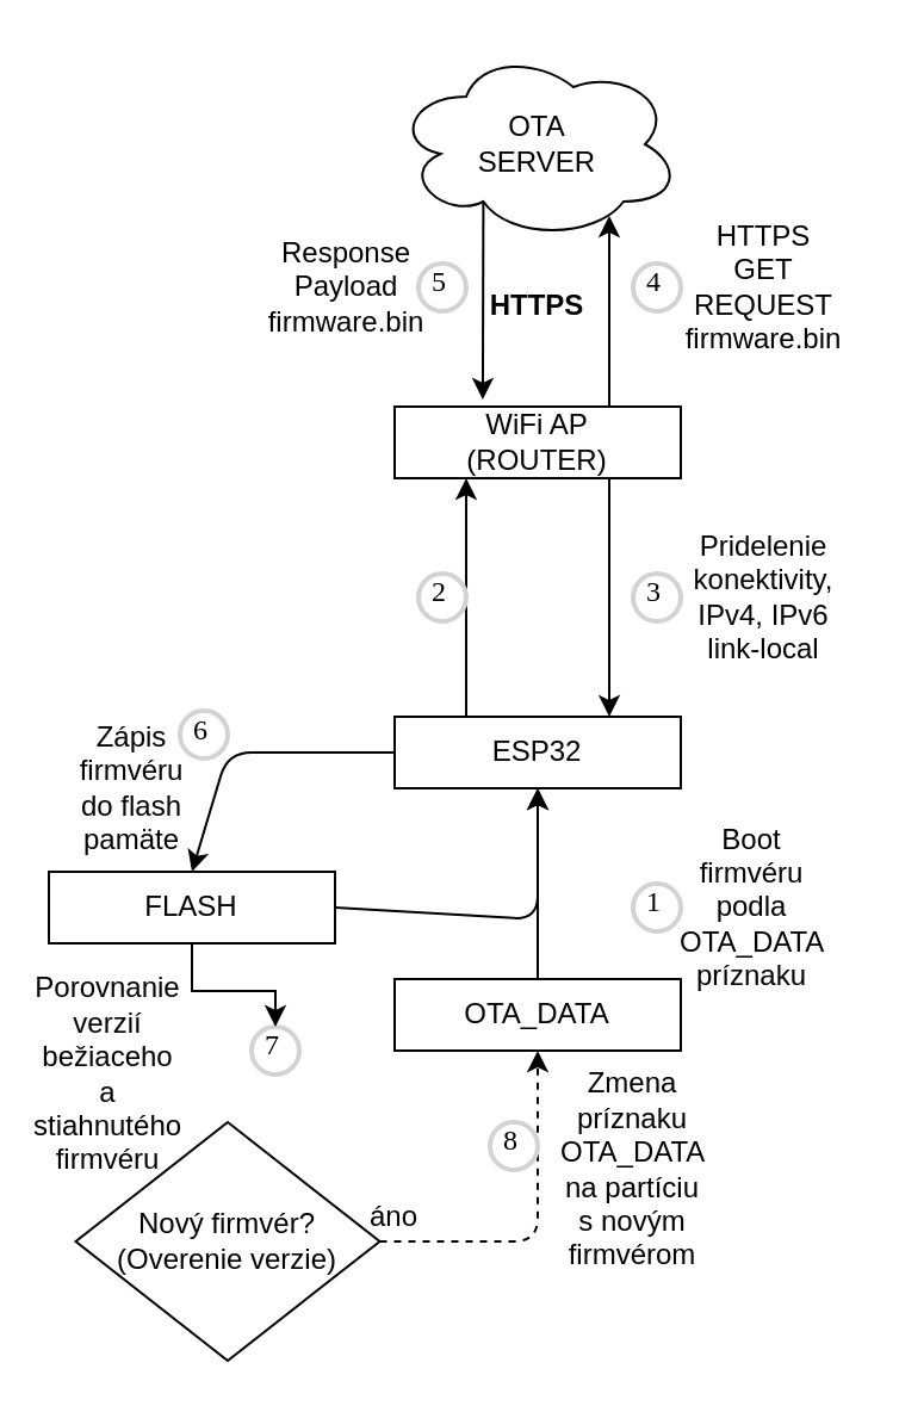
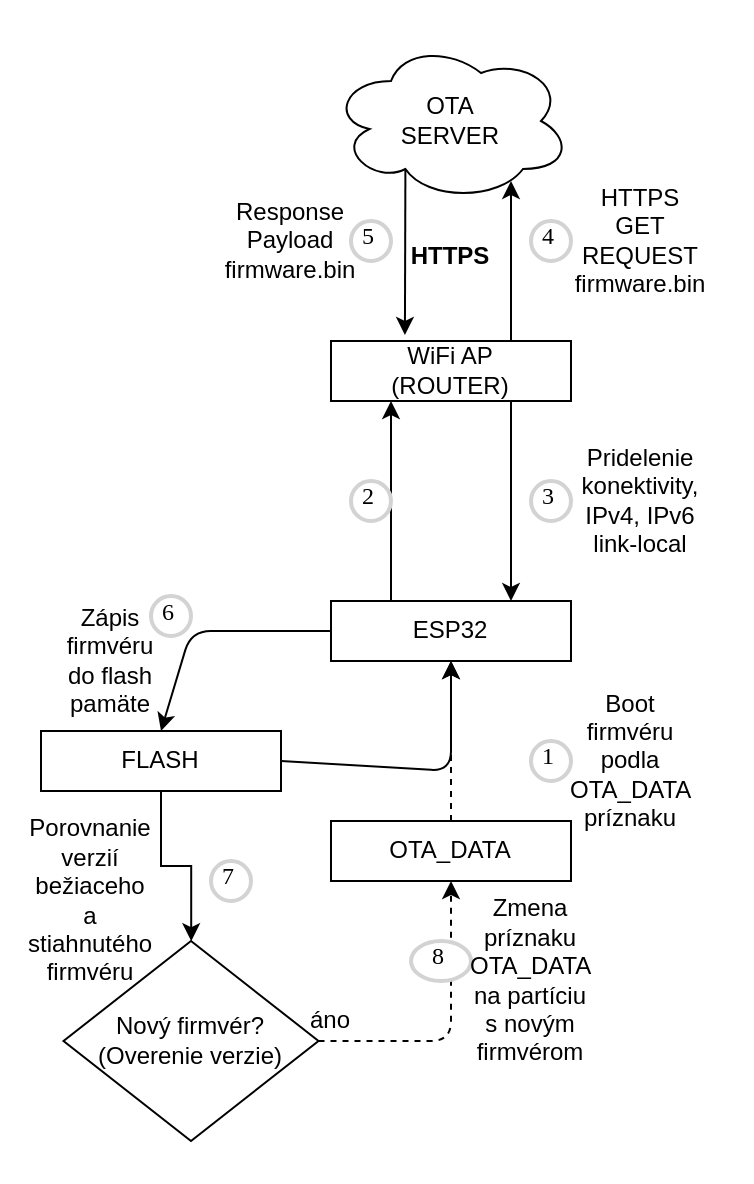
- <mxCell id="26" value="" style="endArrow=classic;html=1;exitX=0.5;exitY=0;exitDx=0;exitDy=0;entryX=0.5;entryY=1;entryDx=0;entryDy=0;" edge="1" parent="1" source="4" target="3"><mxGeometry width="50" height="50" relative="1" as="geometry"><mxPoint x="125" y="350" as="sourcePoint" /><mxPoint x="175" y="300" as="targetPoint" /></mxGeometry></mxCell>
+ <mxCell id="26" value="" style="endArrow=classic;html=1;exitX=0.5;exitY=0;exitDx=0;exitDy=0;entryX=0.5;entryY=1;entryDx=0;entryDy=0;dashed=1;" edge="1" parent="1" source="4" target="3"><mxGeometry width="50" height="50" relative="1" as="geometry"><mxPoint x="125" y="350" as="sourcePoint" /><mxPoint x="175" y="300" as="targetPoint" /></mxGeometry></mxCell>
- <mxCell id="24" value="" style="edgeStyle=orthogonalEdgeStyle;rounded=0;orthogonalLoop=1;jettySize=auto;html=1;" edge="1" parent="1" source="25" target="16"><mxGeometry relative="1" as="geometry" /></mxCell>
+ <mxCell id="24" value="" style="edgeStyle=orthogonalEdgeStyle;rounded=0;orthogonalLoop=1;jettySize=auto;html=1;" edge="1" parent="1" source="25" target="8"><mxGeometry relative="1" as="geometry" /></mxCell>
- <mxCell id="31" value="8" style="ellipse;whiteSpace=wrap;html=1;aspect=fixed;strokeWidth=2;fontFamily=Tahoma;spacingBottom=4;spacingRight=2;strokeColor=#d3d3d3;" vertex="1" parent="1"><mxGeometry x="205" y="470" width="20" height="20" as="geometry" /></mxCell>
+ <mxCell id="31" value="8" style="ellipse;whiteSpace=wrap;html=1;aspect=fixed;strokeWidth=2;fontFamily=Tahoma;spacingBottom=4;spacingRight=2;strokeColor=#d3d3d3;" vertex="1" parent="1"><mxGeometry x="205" y="470" width="30" height="20" as="geometry" /></mxCell>
